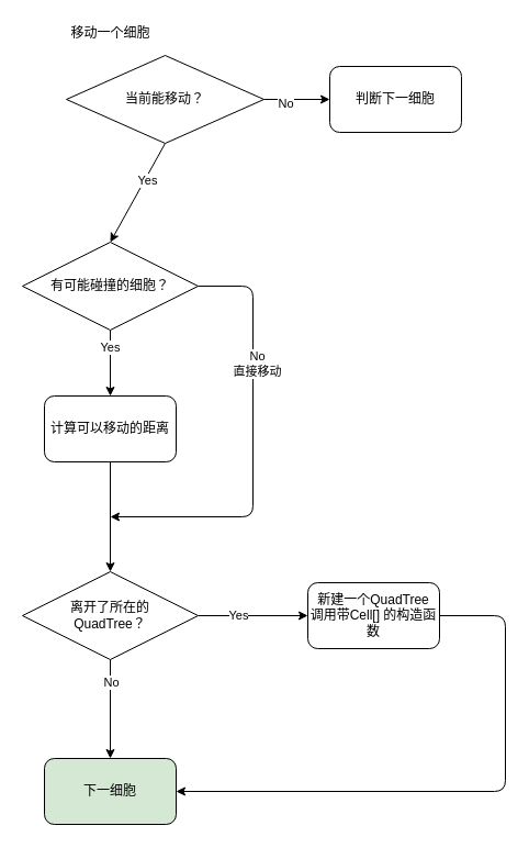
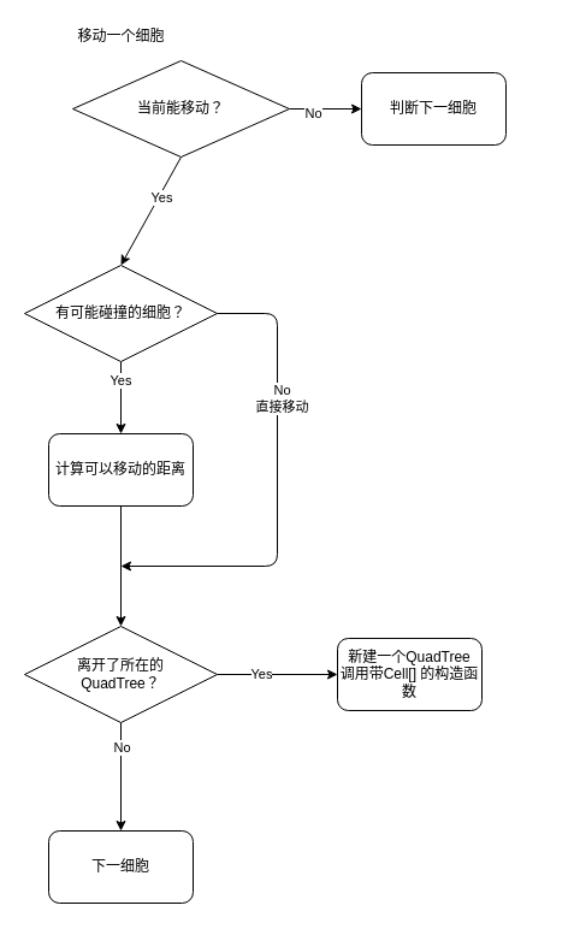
- <mxCell id="23" value="下一细胞" style="rounded=1;whiteSpace=wrap;html=1;fillColor=#d5e8d4;" vertex="1" parent="1"><mxGeometry x="40" y="690" width="120" height="60" as="geometry" /></mxCell>
+ <mxCell id="23" value="下一细胞" style="rounded=1;whiteSpace=wrap;html=1;" vertex="1" parent="1"><mxGeometry x="40" y="690" width="120" height="60" as="geometry" /></mxCell>
- <mxCell id="21" style="edgeStyle=none;html=1;exitX=1;exitY=0.5;exitDx=0;exitDy=0;entryX=1;entryY=0.5;entryDx=0;entryDy=0;" edge="1" parent="1" source="22" target="23"><mxGeometry relative="1" as="geometry"><Array as="points"><mxPoint x="460" y="560" /><mxPoint x="460" y="720" /></Array></mxGeometry></mxCell>
